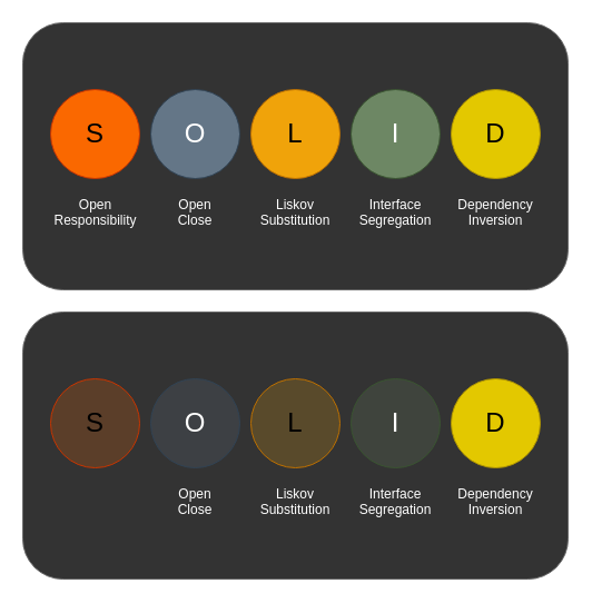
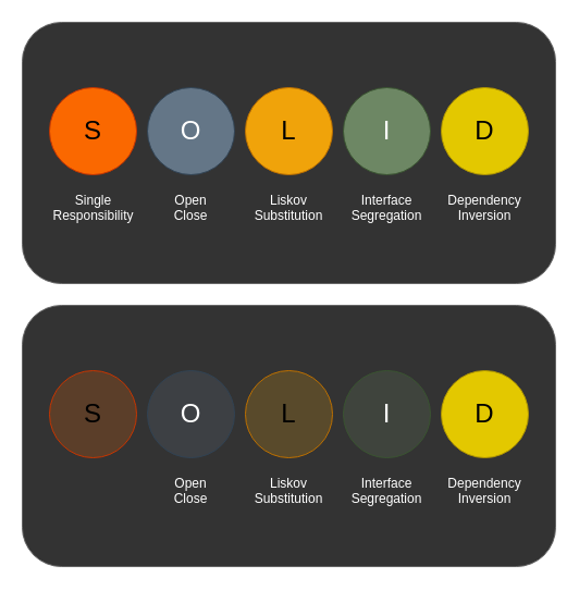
- <mxCell id="12" value="Open&#10;Responsibility" style="text;whiteSpace=wrap;align=center;fillColor=none;fontColor=#FFFFFF;" vertex="1" parent="1"><mxGeometry x="42.5" y="170" width="85" height="40" as="geometry" /></mxCell>
+ <mxCell id="12" value="Single&#10;Responsibility" style="text;whiteSpace=wrap;align=center;fillColor=none;fontColor=#FFFFFF;" vertex="1" parent="1"><mxGeometry x="42.5" y="170" width="85" height="40" as="geometry" /></mxCell>
